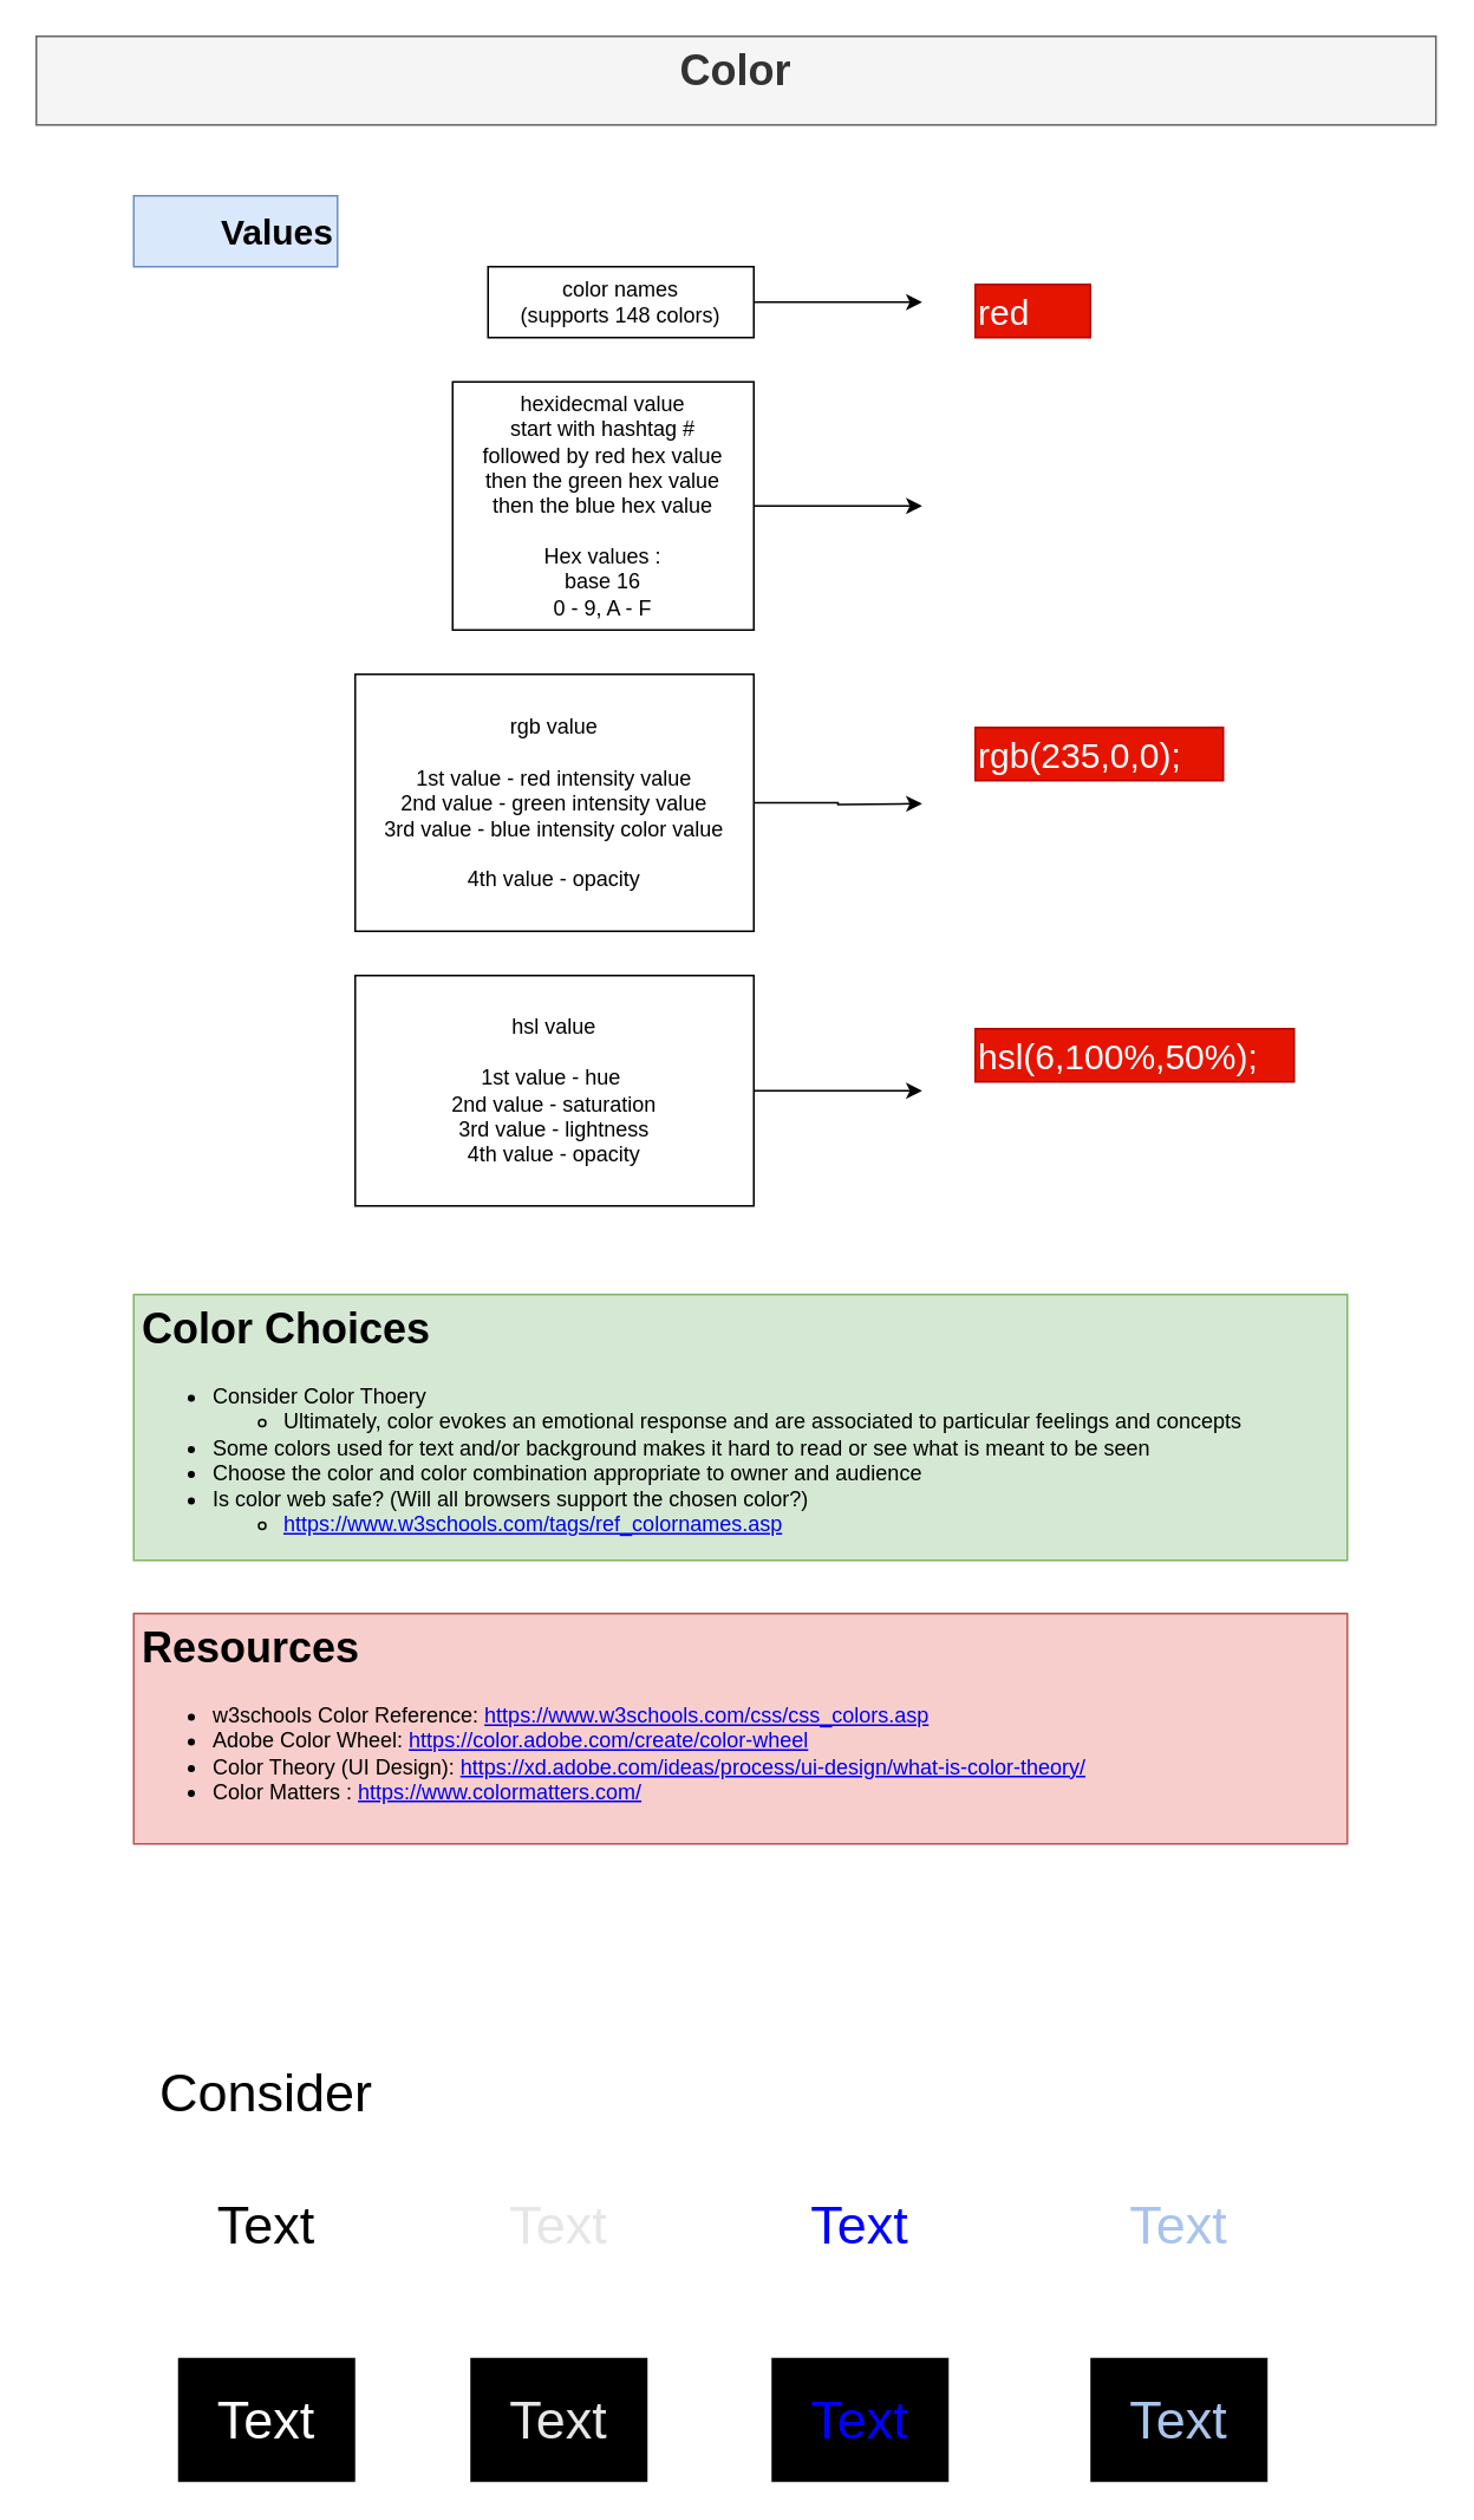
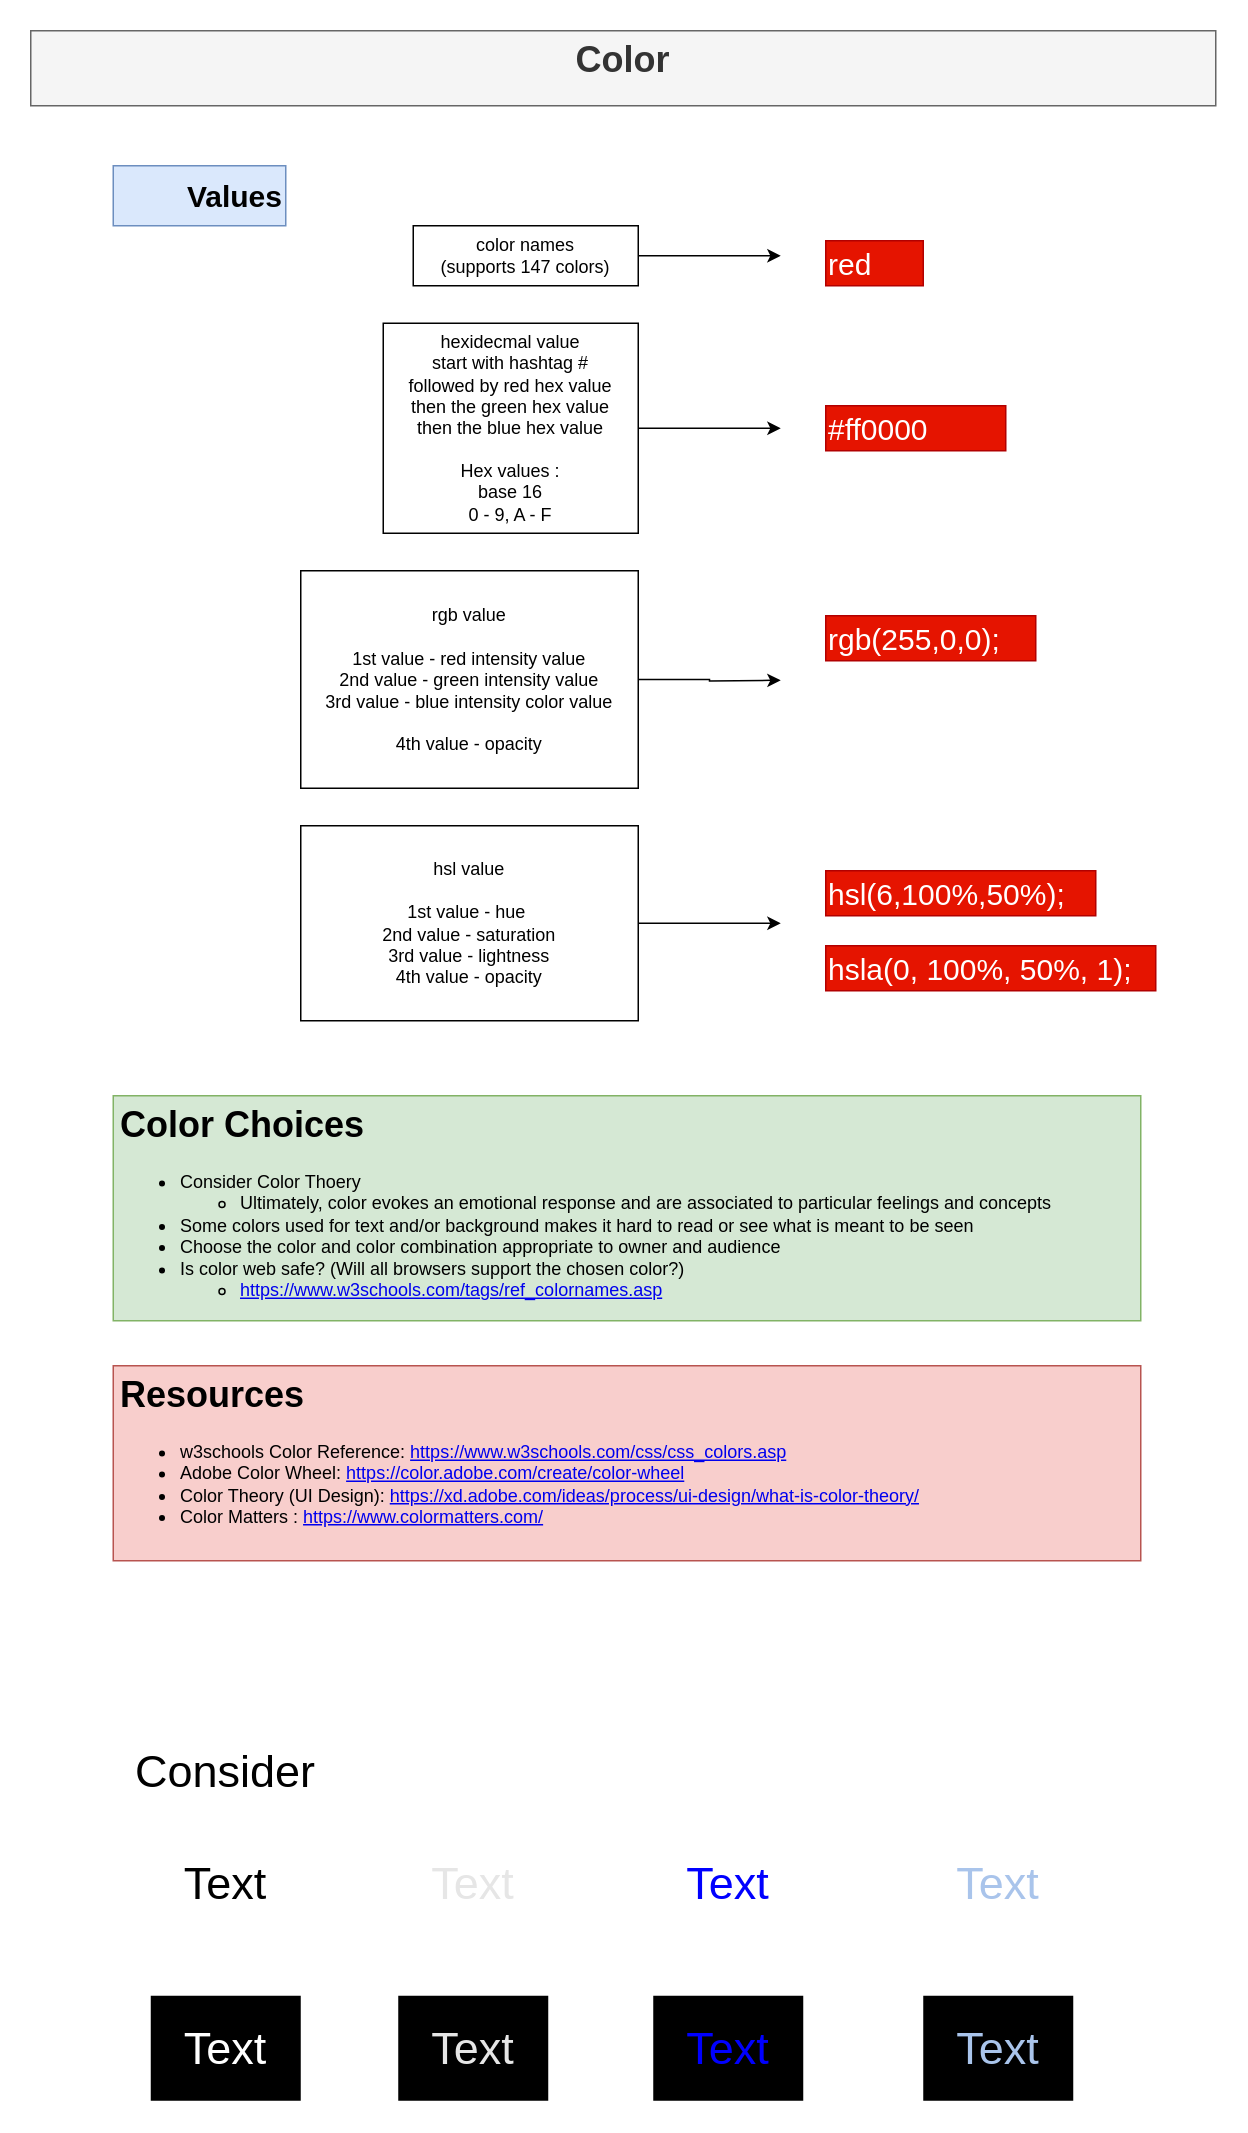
- <mxCell id="21" value="color names&lt;br style=&quot;border-color: var(--border-color);&quot;&gt;(supports 148 colors)" style="text;html=1;strokeColor=default;fillColor=none;align=center;verticalAlign=middle;whiteSpace=wrap;rounded=0;fontSize=12;movable=1;resizable=1;rotatable=1;deletable=1;editable=1;connectable=1;" parent="1" vertex="1"><mxGeometry x="275" y="150" width="150" height="40" as="geometry" /></mxCell>
+ <mxCell id="21" value="color names&lt;br style=&quot;border-color: var(--border-color);&quot;&gt;(supports 147 colors)" style="text;html=1;strokeColor=default;fillColor=none;align=center;verticalAlign=middle;whiteSpace=wrap;rounded=0;fontSize=12;movable=1;resizable=1;rotatable=1;deletable=1;editable=1;connectable=1;" parent="1" vertex="1"><mxGeometry x="275" y="150" width="150" height="40" as="geometry" /></mxCell>
+ <mxCell id="19" value="#ff0000" style="text;html=1;strokeColor=#B20000;fillColor=#e51400;align=left;verticalAlign=middle;whiteSpace=wrap;rounded=0;fontSize=20;fontColor=#ffffff;movable=1;resizable=1;rotatable=1;deletable=1;editable=1;connectable=1;" parent="1" vertex="1"><mxGeometry x="550" y="270" width="120" height="30" as="geometry" /></mxCell>
- <mxCell id="15" value="rgb(235,0,0);" style="text;html=1;strokeColor=#B20000;fillColor=#e51400;align=left;verticalAlign=middle;whiteSpace=wrap;rounded=0;fontSize=20;fontColor=#ffffff;movable=1;resizable=1;rotatable=1;deletable=1;editable=1;connectable=1;" parent="1" vertex="1"><mxGeometry x="550" y="410" width="140" height="30" as="geometry" /></mxCell>
+ <mxCell id="15" value="rgb(255,0,0);" style="text;html=1;strokeColor=#B20000;fillColor=#e51400;align=left;verticalAlign=middle;whiteSpace=wrap;rounded=0;fontSize=20;fontColor=#ffffff;movable=1;resizable=1;rotatable=1;deletable=1;editable=1;connectable=1;" parent="1" vertex="1"><mxGeometry x="550" y="410" width="140" height="30" as="geometry" /></mxCell>
+ <mxCell id="17" value="hsla(0, 100%, 50%, 1);" style="text;html=1;strokeColor=#B20000;fillColor=#e51400;align=left;verticalAlign=middle;whiteSpace=wrap;rounded=0;fontSize=20;fontColor=#ffffff;movable=1;resizable=1;rotatable=1;deletable=1;editable=1;connectable=1;" parent="1" vertex="1"><mxGeometry x="550" y="630" width="220" height="30" as="geometry" /></mxCell>
